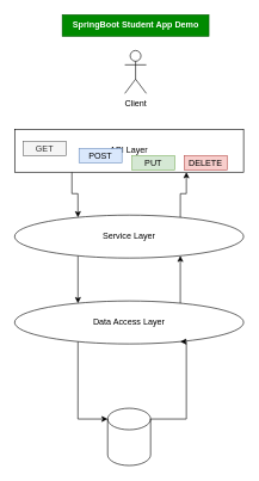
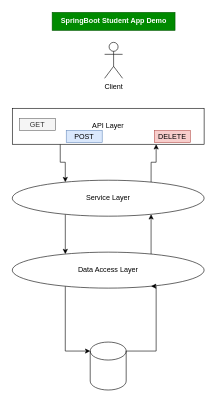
- <mxCell id="17" value="POST" style="text;html=1;strokeColor=#6c8ebf;fillColor=#dae8fc;align=center;verticalAlign=middle;whiteSpace=wrap;rounded=0;" vertex="1" parent="13"><mxGeometry x="90" y="27" width="60" height="20" as="geometry" /></mxCell>
+ <mxCell id="17" value="POST" style="text;html=1;strokeColor=#6c8ebf;fillColor=#dae8fc;align=center;verticalAlign=middle;whiteSpace=wrap;rounded=0;" vertex="1" parent="13"><mxGeometry x="90" y="37" width="60" height="20" as="geometry" /></mxCell>
- <mxCell id="16" value="PUT" style="text;html=1;strokeColor=#82b366;fillColor=#d5e8d4;align=center;verticalAlign=middle;whiteSpace=wrap;rounded=0;" vertex="1" parent="13"><mxGeometry x="164" y="37" width="60" height="20" as="geometry" /></mxCell>
